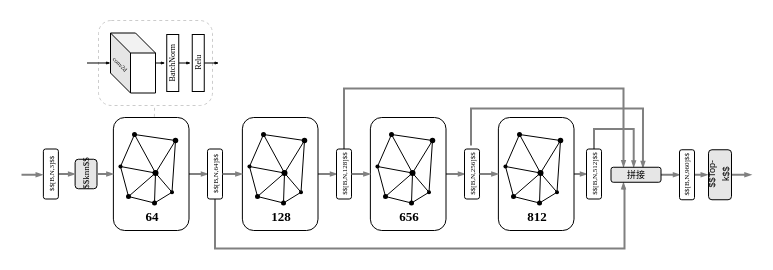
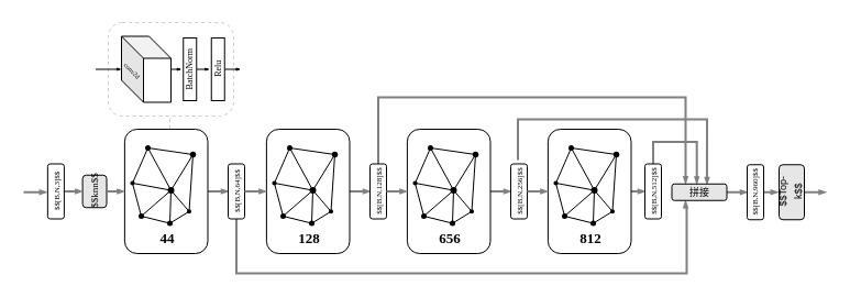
- <mxCell id="38" value="&lt;b&gt;&lt;font style=&quot;font-size: 13px;&quot; face=&quot;Times New Roman&quot;&gt;64&lt;/font&gt;&lt;/b&gt;" style="text;html=1;strokeColor=none;fillColor=none;align=center;verticalAlign=middle;whiteSpace=wrap;rounded=0;fontSize=11;fontFamily=Helvetica;fontColor=default;" vertex="1" parent="1"><mxGeometry x="121.5" y="200.5" width="60" height="30" as="geometry" /></mxCell>
+ <mxCell id="38" value="&lt;b&gt;&lt;font style=&quot;font-size: 13px;&quot; face=&quot;Times New Roman&quot;&gt;44&lt;/font&gt;&lt;/b&gt;" style="text;html=1;strokeColor=none;fillColor=none;align=center;verticalAlign=middle;whiteSpace=wrap;rounded=0;fontSize=11;fontFamily=Helvetica;fontColor=default;" vertex="1" parent="1"><mxGeometry x="121.5" y="200.5" width="60" height="30" as="geometry" /></mxCell>
